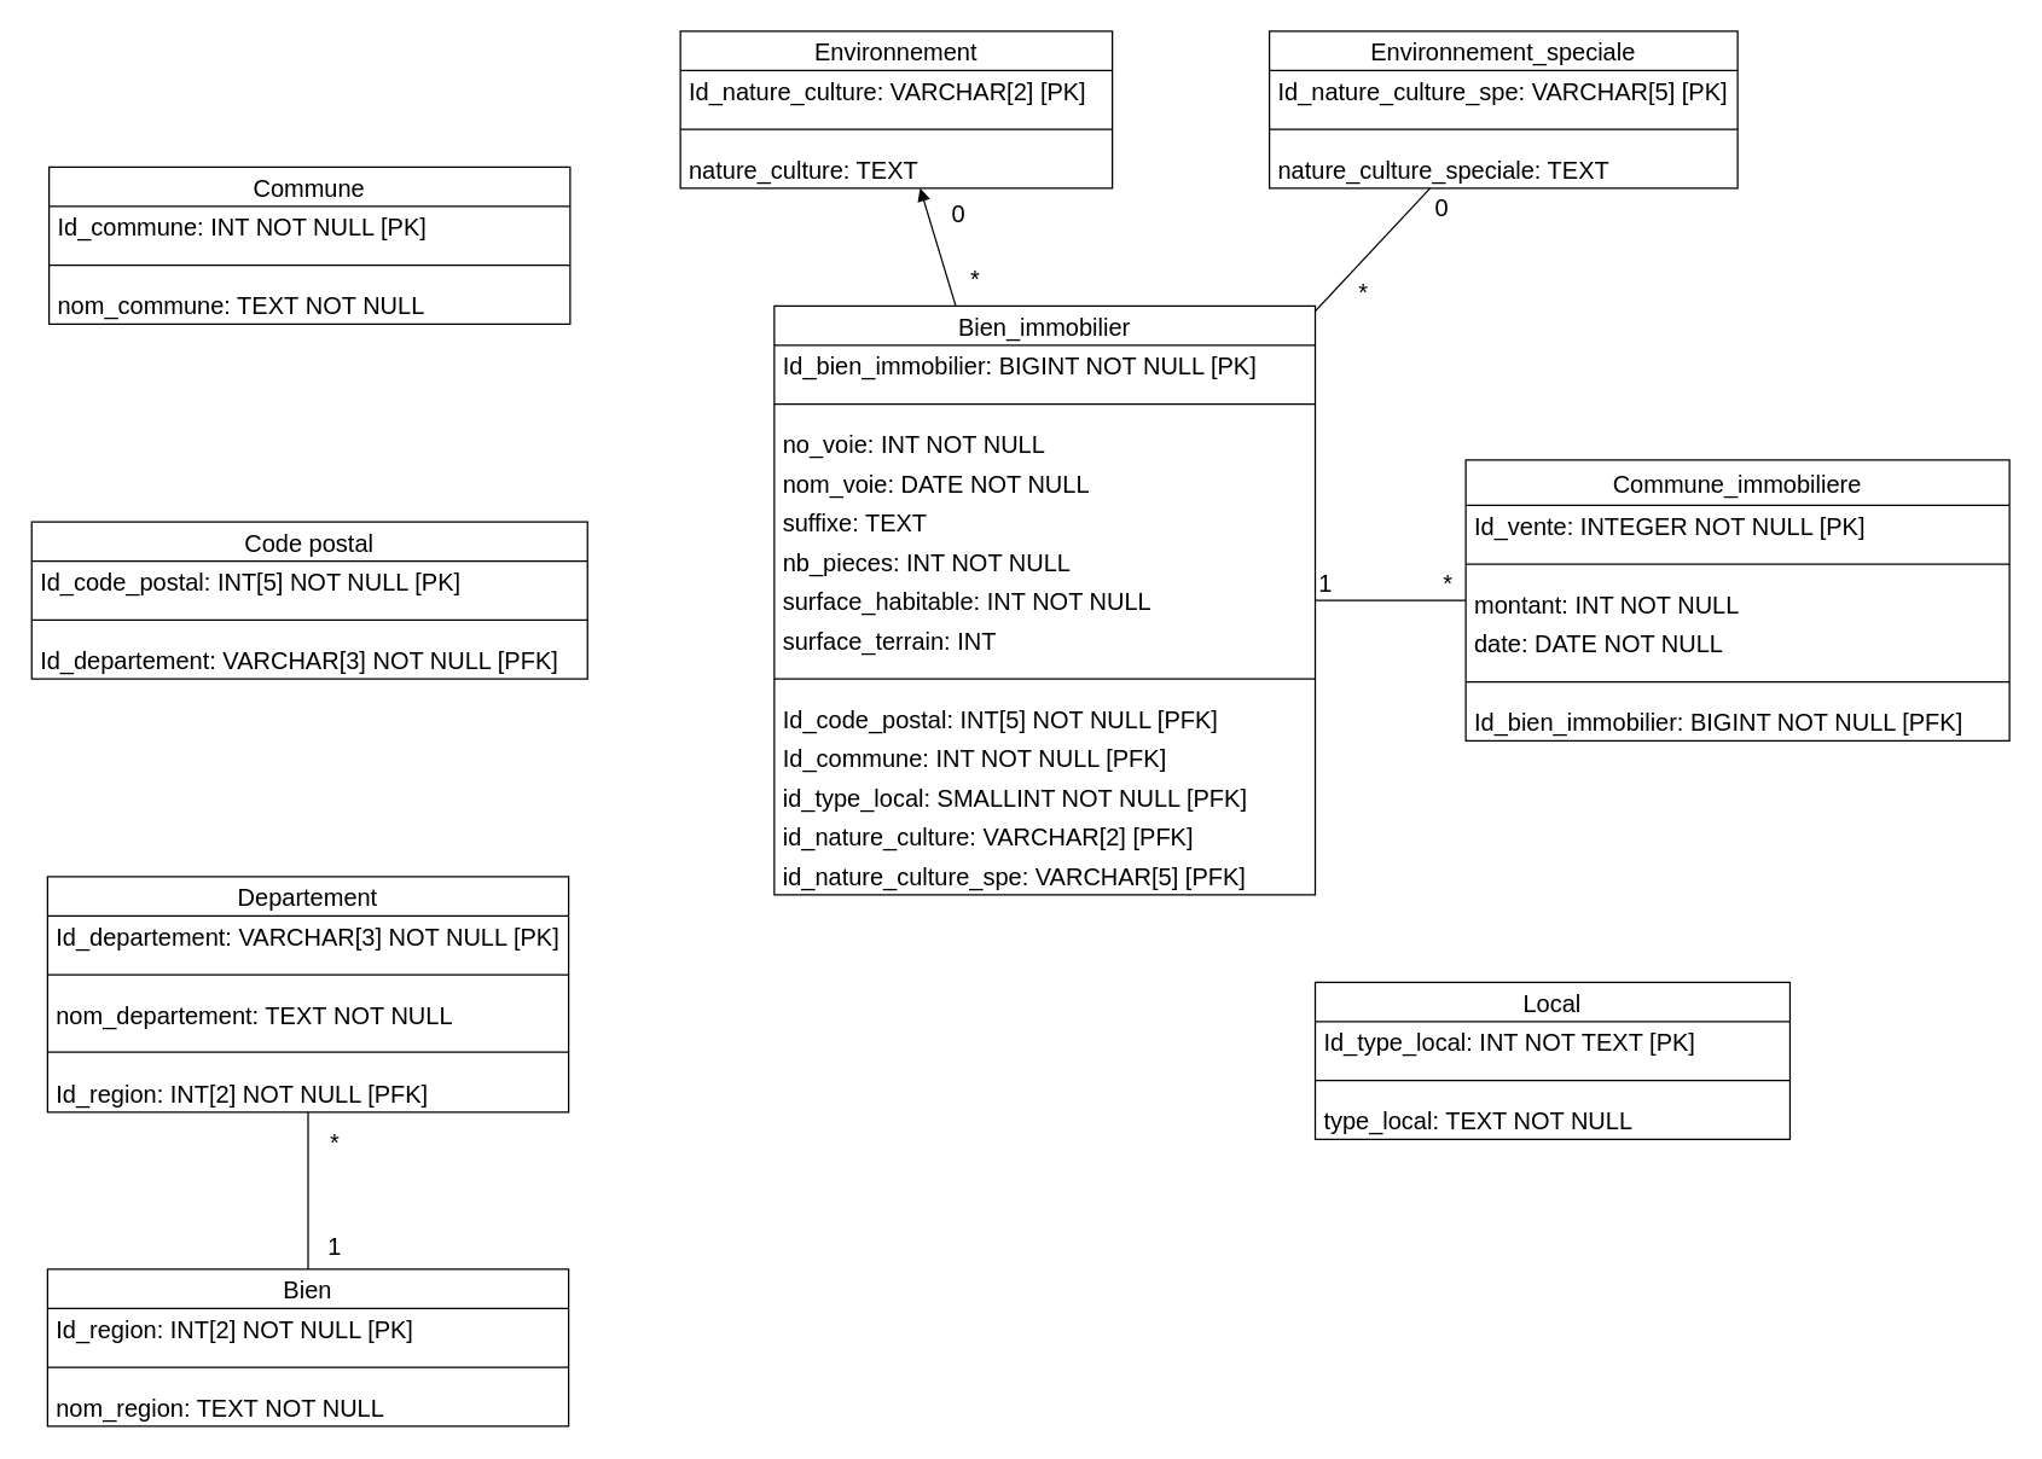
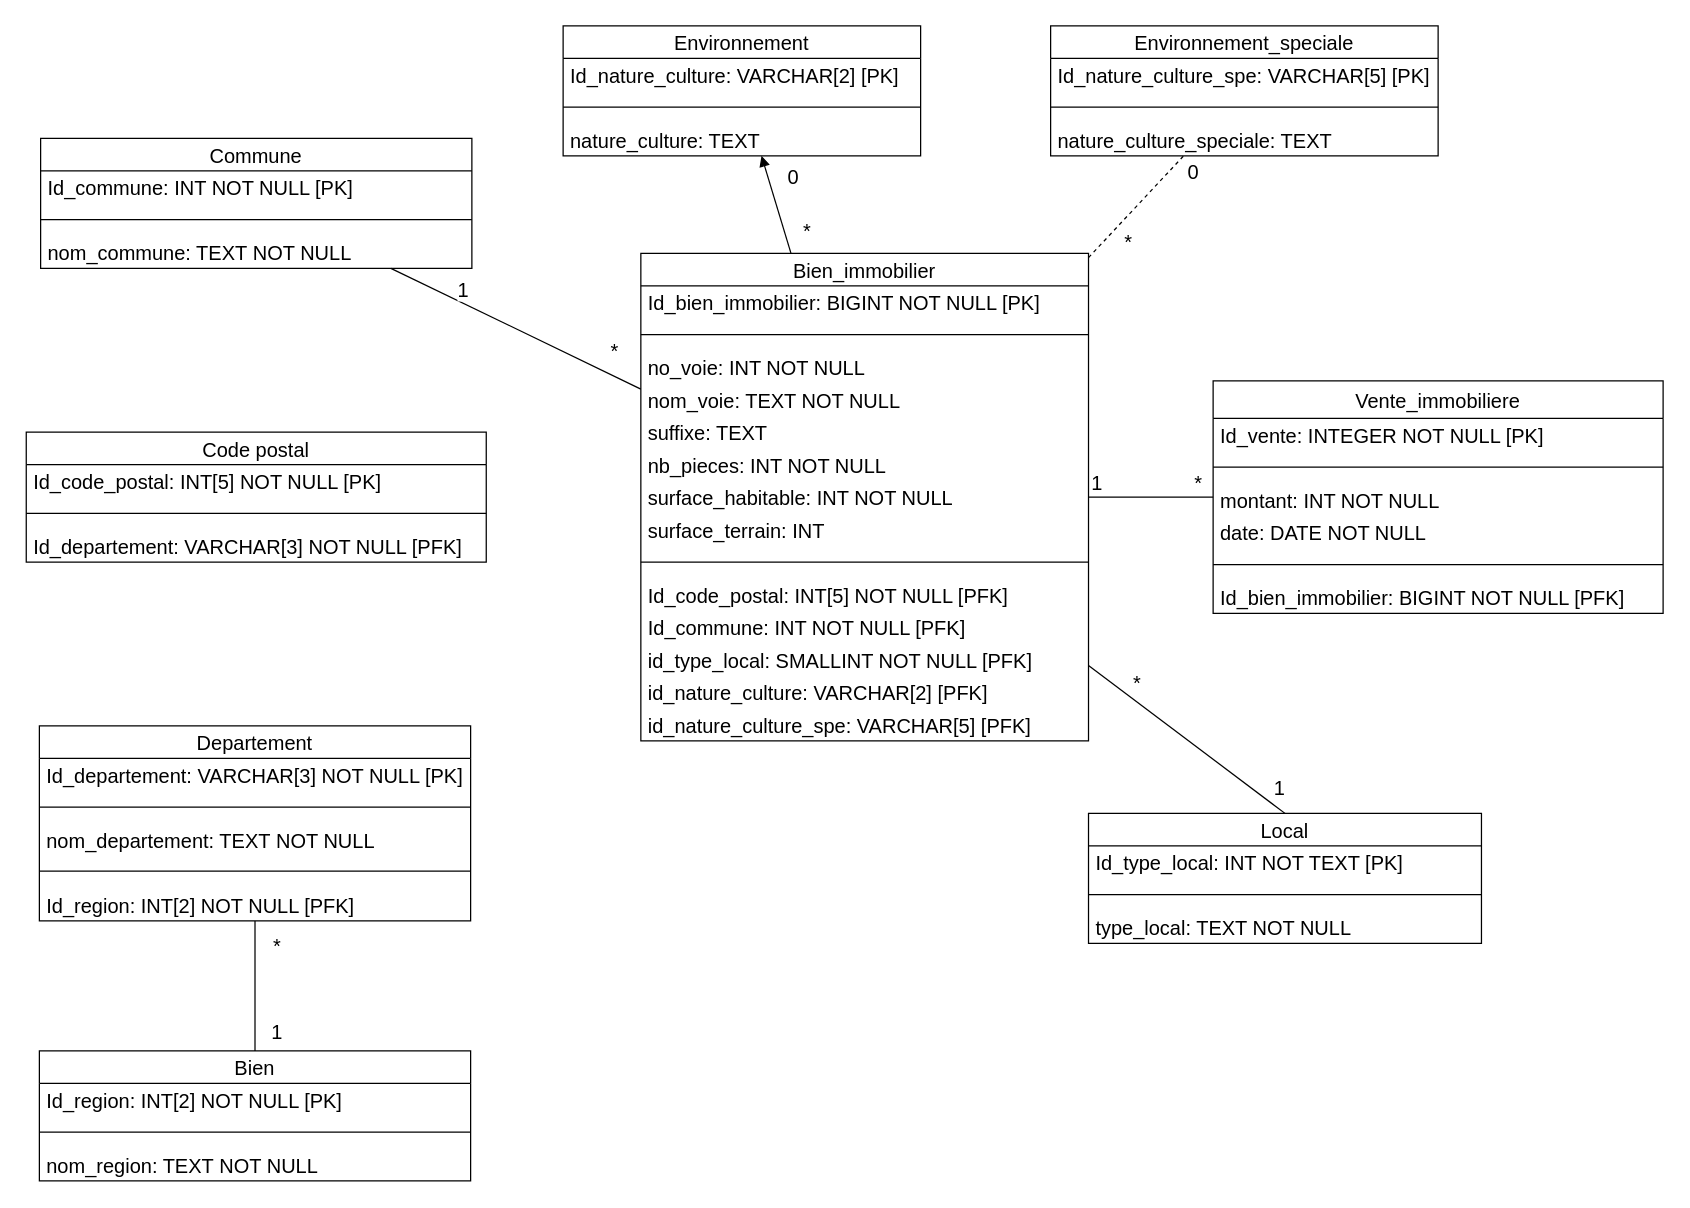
- <mxCell id="68" value="" style="endArrow=none;html=1;rounded=0;fontSize=16;verticalAlign=middle;" parent="1" source="2" target="63" edge="1"><mxGeometry width="50" height="50" relative="1" as="geometry"><mxPoint x="1110" y="496" as="sourcePoint" /><mxPoint x="1160" y="446" as="targetPoint" /></mxGeometry></mxCell>
+ <mxCell id="68" value="" style="endArrow=none;html=1;rounded=0;fontSize=16;verticalAlign=middle;dashed=1;" parent="1" source="2" target="63" edge="1"><mxGeometry width="50" height="50" relative="1" as="geometry"><mxPoint x="1110" y="496" as="sourcePoint" /><mxPoint x="1160" y="446" as="targetPoint" /></mxGeometry></mxCell>
+ <mxCell id="60" value="" style="endArrow=none;html=1;rounded=0;fontSize=16;strokeColor=default;verticalAlign=middle;" parent="1" source="47" target="2" edge="1"><mxGeometry width="50" height="50" relative="1" as="geometry"><mxPoint x="800" y="736.08" as="sourcePoint" /><mxPoint x="850" y="686.08" as="targetPoint" /></mxGeometry></mxCell>
+ <mxCell id="61" value="*" style="edgeLabel;html=1;align=center;verticalAlign=middle;resizable=0;points=[];fontSize=16;" parent="60" vertex="1" connectable="0"><mxGeometry x="0.69" relative="1" as="geometry"><mxPoint x="9" y="-16" as="offset" /></mxGeometry></mxCell>
+ <mxCell id="62" value="1" style="edgeLabel;html=1;align=center;verticalAlign=middle;resizable=0;points=[];fontSize=16;" parent="60" vertex="1" connectable="0"><mxGeometry x="-0.647" y="-1" relative="1" as="geometry"><mxPoint x="23" y="-1" as="offset" /></mxGeometry></mxCell>
- <mxCell id="6" value="nom_voie: DATE NOT NULL" style="text;strokeColor=none;fillColor=none;align=left;verticalAlign=middle;spacingLeft=4;spacingRight=4;overflow=hidden;rotatable=0;points=[[0,0.5],[1,0.5]];portConstraint=eastwest;fontSize=16;" parent="2" vertex="1"><mxGeometry y="104" width="358.13" height="26" as="geometry" /></mxCell>
+ <mxCell id="6" value="nom_voie: TEXT NOT NULL" style="text;strokeColor=none;fillColor=none;align=left;verticalAlign=middle;spacingLeft=4;spacingRight=4;overflow=hidden;rotatable=0;points=[[0,0.5],[1,0.5]];portConstraint=eastwest;fontSize=16;" parent="2" vertex="1"><mxGeometry y="104" width="358.13" height="26" as="geometry" /></mxCell>
- <mxCell id="19" value="Commune_immobiliere" style="swimlane;fontStyle=0;childLayout=stackLayout;horizontal=1;startSize=30;fillColor=none;horizontalStack=0;resizeParent=1;resizeParentMax=0;resizeLast=0;collapsible=1;marginBottom=0;fontSize=16;verticalAlign=middle;align=center;" parent="1" vertex="1"><mxGeometry x="970" y="304" width="359.99" height="186" as="geometry" /></mxCell>
+ <mxCell id="19" value="Vente_immobiliere" style="swimlane;fontStyle=0;childLayout=stackLayout;horizontal=1;startSize=30;fillColor=none;horizontalStack=0;resizeParent=1;resizeParentMax=0;resizeLast=0;collapsible=1;marginBottom=0;fontSize=16;verticalAlign=middle;align=center;" parent="1" vertex="1"><mxGeometry x="970" y="304" width="359.99" height="186" as="geometry" /></mxCell>
+ <mxCell id="36" value="" style="endArrow=none;html=1;rounded=0;fontSize=16;strokeColor=default;exitX=0.5;exitY=0;exitDx=0;exitDy=0;verticalAlign=middle;" parent="1" source="31" target="2" edge="1"><mxGeometry width="50" height="50" relative="1" as="geometry"><mxPoint x="1050" y="738" as="sourcePoint" /><mxPoint x="1245" y="584" as="targetPoint" /></mxGeometry></mxCell>
+ <mxCell id="37" value="*" style="edgeLabel;html=1;align=center;verticalAlign=middle;resizable=0;points=[];fontSize=16;" parent="36" vertex="1" connectable="0"><mxGeometry x="0.74" y="-1" relative="1" as="geometry"><mxPoint x="17" y="-1" as="offset" /></mxGeometry></mxCell>
+ <mxCell id="38" value="1" style="edgeLabel;html=1;align=center;verticalAlign=middle;resizable=0;points=[];fontSize=16;" parent="36" vertex="1" connectable="0"><mxGeometry x="-0.741" relative="1" as="geometry"><mxPoint x="15" y="-5" as="offset" /></mxGeometry></mxCell>
